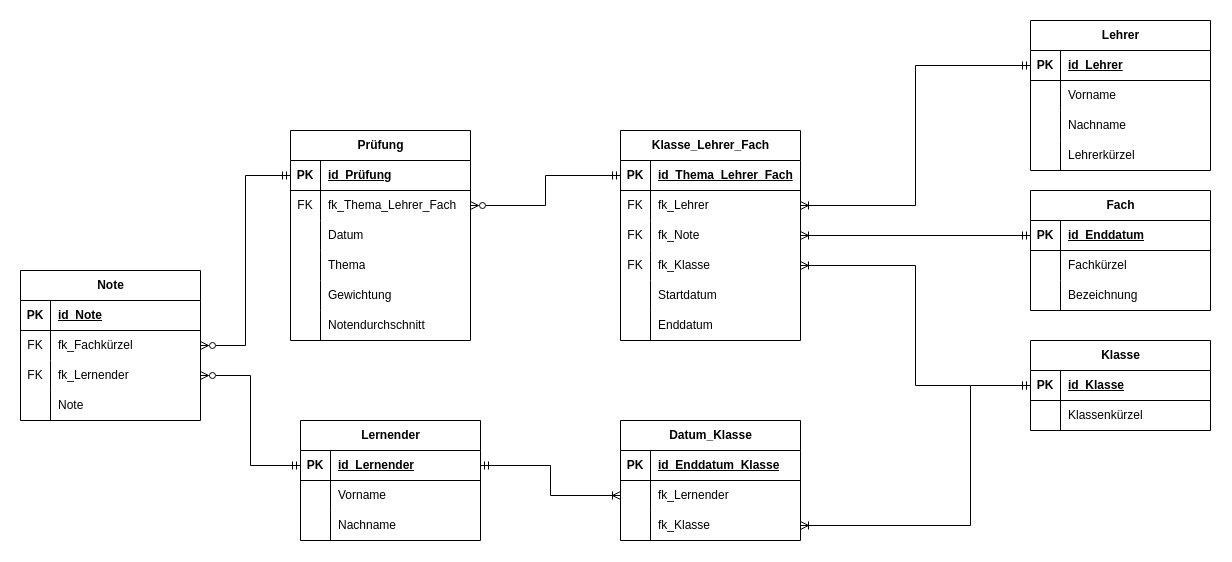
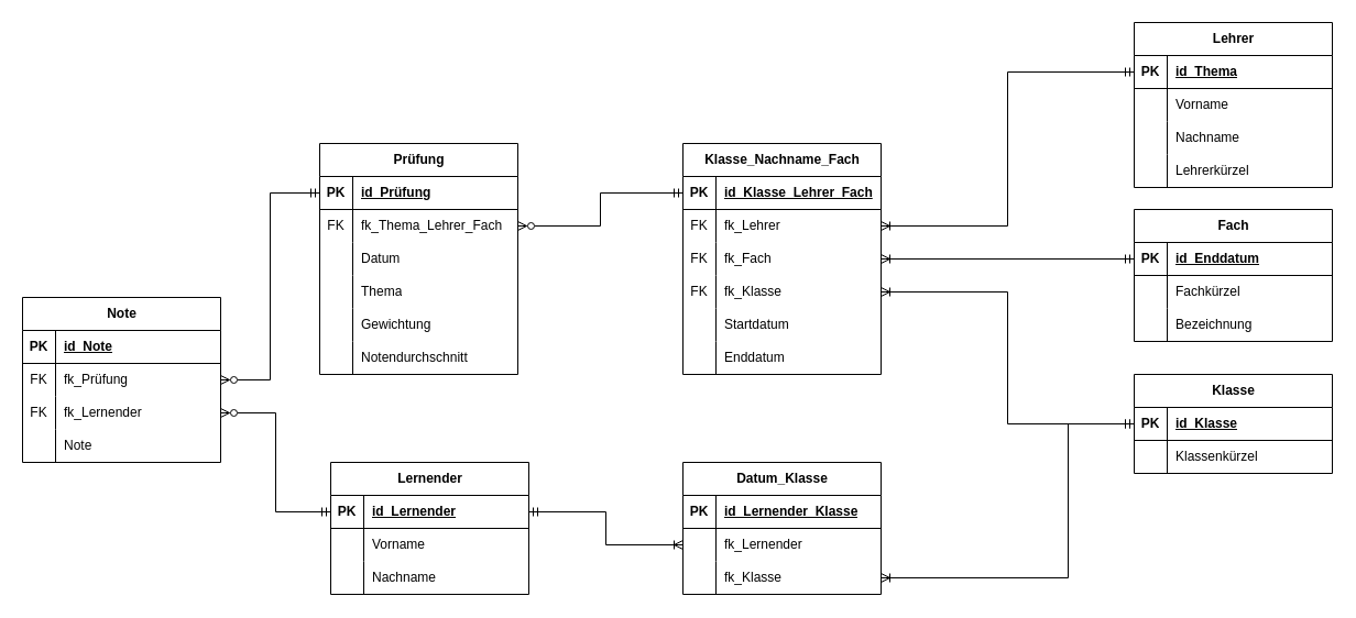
- <mxCell id="56" value="id_Lehrer" style="shape=partialRectangle;connectable=0;fillColor=none;top=0;left=0;bottom=0;right=0;align=left;spacingLeft=6;fontStyle=5;overflow=hidden;whiteSpace=wrap;html=1;" parent="54" vertex="1"><mxGeometry x="30" width="150" height="30" as="geometry"><mxRectangle width="150" height="30" as="alternateBounds" /></mxGeometry></mxCell>
+ <mxCell id="56" value="id_Thema" style="shape=partialRectangle;connectable=0;fillColor=none;top=0;left=0;bottom=0;right=0;align=left;spacingLeft=6;fontStyle=5;overflow=hidden;whiteSpace=wrap;html=1;" parent="54" vertex="1"><mxGeometry x="30" width="150" height="30" as="geometry"><mxRectangle width="150" height="30" as="alternateBounds" /></mxGeometry></mxCell>
- <mxCell id="26" value="Klasse_Lehrer_Fach" style="shape=table;startSize=30;container=1;collapsible=1;childLayout=tableLayout;fixedRows=1;rowLines=0;fontStyle=1;align=center;resizeLast=1;html=1;" parent="1" vertex="1"><mxGeometry x="620" y="130" width="180" height="210" as="geometry" /></mxCell>
+ <mxCell id="26" value="Klasse_Nachname_Fach" style="shape=table;startSize=30;container=1;collapsible=1;childLayout=tableLayout;fixedRows=1;rowLines=0;fontStyle=1;align=center;resizeLast=1;html=1;" parent="1" vertex="1"><mxGeometry x="620" y="130" width="180" height="210" as="geometry" /></mxCell>
- <mxCell id="29" value="id_Thema_Lehrer_Fach" style="shape=partialRectangle;connectable=0;fillColor=none;top=0;left=0;bottom=0;right=0;align=left;spacingLeft=6;fontStyle=5;overflow=hidden;whiteSpace=wrap;html=1;" parent="27" vertex="1"><mxGeometry x="30" width="150" height="30" as="geometry"><mxRectangle width="150" height="30" as="alternateBounds" /></mxGeometry></mxCell>
+ <mxCell id="29" value="id_Klasse_Lehrer_Fach" style="shape=partialRectangle;connectable=0;fillColor=none;top=0;left=0;bottom=0;right=0;align=left;spacingLeft=6;fontStyle=5;overflow=hidden;whiteSpace=wrap;html=1;" parent="27" vertex="1"><mxGeometry x="30" width="150" height="30" as="geometry"><mxRectangle width="150" height="30" as="alternateBounds" /></mxGeometry></mxCell>
- <mxCell id="35" value="fk_Note" style="shape=partialRectangle;connectable=0;fillColor=none;top=0;left=0;bottom=0;right=0;align=left;spacingLeft=6;overflow=hidden;whiteSpace=wrap;html=1;" parent="33" vertex="1"><mxGeometry x="30" width="150" height="30" as="geometry"><mxRectangle width="150" height="30" as="alternateBounds" /></mxGeometry></mxCell>
+ <mxCell id="35" value="fk_Fach" style="shape=partialRectangle;connectable=0;fillColor=none;top=0;left=0;bottom=0;right=0;align=left;spacingLeft=6;overflow=hidden;whiteSpace=wrap;html=1;" parent="33" vertex="1"><mxGeometry x="30" width="150" height="30" as="geometry"><mxRectangle width="150" height="30" as="alternateBounds" /></mxGeometry></mxCell>
- <mxCell id="18" value="fk_Fachkürzel" style="shape=partialRectangle;connectable=0;fillColor=none;top=0;left=0;bottom=0;right=0;align=left;spacingLeft=6;overflow=hidden;whiteSpace=wrap;html=1;" parent="16" vertex="1"><mxGeometry x="30" width="150" height="30" as="geometry"><mxRectangle width="150" height="30" as="alternateBounds" /></mxGeometry></mxCell>
+ <mxCell id="18" value="fk_Prüfung" style="shape=partialRectangle;connectable=0;fillColor=none;top=0;left=0;bottom=0;right=0;align=left;spacingLeft=6;overflow=hidden;whiteSpace=wrap;html=1;" parent="16" vertex="1"><mxGeometry x="30" width="150" height="30" as="geometry"><mxRectangle width="150" height="30" as="alternateBounds" /></mxGeometry></mxCell>
- <mxCell id="102" value="id_Enddatum_Klasse" style="shape=partialRectangle;connectable=0;fillColor=none;top=0;left=0;bottom=0;right=0;align=left;spacingLeft=6;fontStyle=5;overflow=hidden;whiteSpace=wrap;html=1;" vertex="1" parent="100"><mxGeometry x="30" width="150" height="30" as="geometry"><mxRectangle width="150" height="30" as="alternateBounds" /></mxGeometry></mxCell>
+ <mxCell id="102" value="id_Lernender_Klasse" style="shape=partialRectangle;connectable=0;fillColor=none;top=0;left=0;bottom=0;right=0;align=left;spacingLeft=6;fontStyle=5;overflow=hidden;whiteSpace=wrap;html=1;" vertex="1" parent="100"><mxGeometry x="30" width="150" height="30" as="geometry"><mxRectangle width="150" height="30" as="alternateBounds" /></mxGeometry></mxCell>
